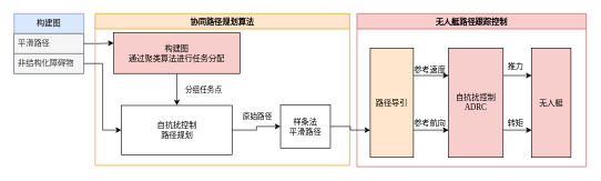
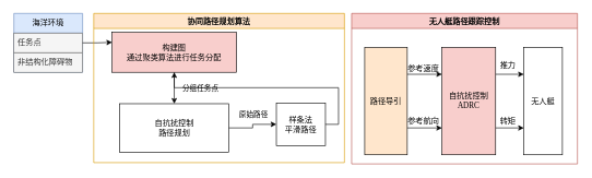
- <mxCell id="2" value="构建图" style="swimlane;fontStyle=0;childLayout=stackLayout;horizontal=1;startSize=30;horizontalStack=0;resizeParent=1;resizeParentMax=0;resizeLast=0;collapsible=1;marginBottom=0;fillColor=#dae8fc;strokeColor=#6c8ebf;fontFamily=思源黑体;html=1;whiteSpace=wrap;" parent="1" vertex="1"><mxGeometry x="20" y="20" width="105" height="90" as="geometry"><mxRectangle x="640" y="210" width="50" height="30" as="alternateBounds" /></mxGeometry></mxCell>
+ <mxCell id="2" value="海洋环境" style="swimlane;fontStyle=0;childLayout=stackLayout;horizontal=1;startSize=30;horizontalStack=0;resizeParent=1;resizeParentMax=0;resizeLast=0;collapsible=1;marginBottom=0;fillColor=#dae8fc;strokeColor=#6c8ebf;fontFamily=思源黑体;html=1;whiteSpace=wrap;" parent="1" vertex="1"><mxGeometry x="20" y="20" width="105" height="90" as="geometry"><mxRectangle x="640" y="210" width="50" height="30" as="alternateBounds" /></mxGeometry></mxCell>
- <mxCell id="3" value="平滑路径" style="text;strokeColor=#666666;fillColor=#f5f5f5;align=left;verticalAlign=middle;spacingLeft=4;spacingRight=4;overflow=hidden;points=[[0,0.5],[1,0.5]];portConstraint=eastwest;rotatable=0;fontColor=#333333;fontFamily=思源黑体;html=1;whiteSpace=wrap;" parent="2" vertex="1"><mxGeometry y="30" width="105" height="30" as="geometry" /></mxCell>
+ <mxCell id="3" value="任务点" style="text;strokeColor=#666666;fillColor=#f5f5f5;align=left;verticalAlign=middle;spacingLeft=4;spacingRight=4;overflow=hidden;points=[[0,0.5],[1,0.5]];portConstraint=eastwest;rotatable=0;fontColor=#333333;fontFamily=思源黑体;html=1;whiteSpace=wrap;" parent="2" vertex="1"><mxGeometry y="30" width="105" height="30" as="geometry" /></mxCell>
- <mxCell id="25" value="" style="edgeStyle=orthogonalEdgeStyle;rounded=0;orthogonalLoop=1;jettySize=auto;exitX=1;exitY=0.5;exitDx=0;exitDy=0;entryX=0;entryY=0.5;entryDx=0;entryDy=0;fontFamily=思源黑体;html=1;" parent="1" source="4" target="10" edge="1"><mxGeometry relative="1" as="geometry" /></mxCell>
- <mxCell id="14" value="无人艇" style="fontFamily=思源黑体;html=1;whiteSpace=wrap;fillColor=#f8cecc;" parent="13" vertex="1"><mxGeometry x="263" y="52" width="59" height="164" as="geometry" /></mxCell>
+ <mxCell id="14" value="无人艇" style="fontFamily=思源黑体;html=1;whiteSpace=wrap;" parent="13" vertex="1"><mxGeometry x="263" y="52" width="59" height="164" as="geometry" /></mxCell>
- <mxCell id="26" value="" style="edgeStyle=orthogonalEdgeStyle;rounded=0;orthogonalLoop=1;jettySize=auto;exitX=1;exitY=0.5;exitDx=0;exitDy=0;entryX=0;entryY=0.75;entryDx=0;entryDy=0;fontFamily=思源黑体;html=1;" parent="1" source="11" target="20" edge="1"><mxGeometry relative="1" as="geometry" /></mxCell>
+ <mxCell id="26" value="" style="edgeStyle=orthogonalEdgeStyle;rounded=0;orthogonalLoop=1;jettySize=auto;exitX=1;exitY=0.5;exitDx=0;exitDy=0;fontFamily=思源黑体;html=1;" parent="1" source="11" target="9" edge="1"><mxGeometry relative="1" as="geometry" /></mxCell>
